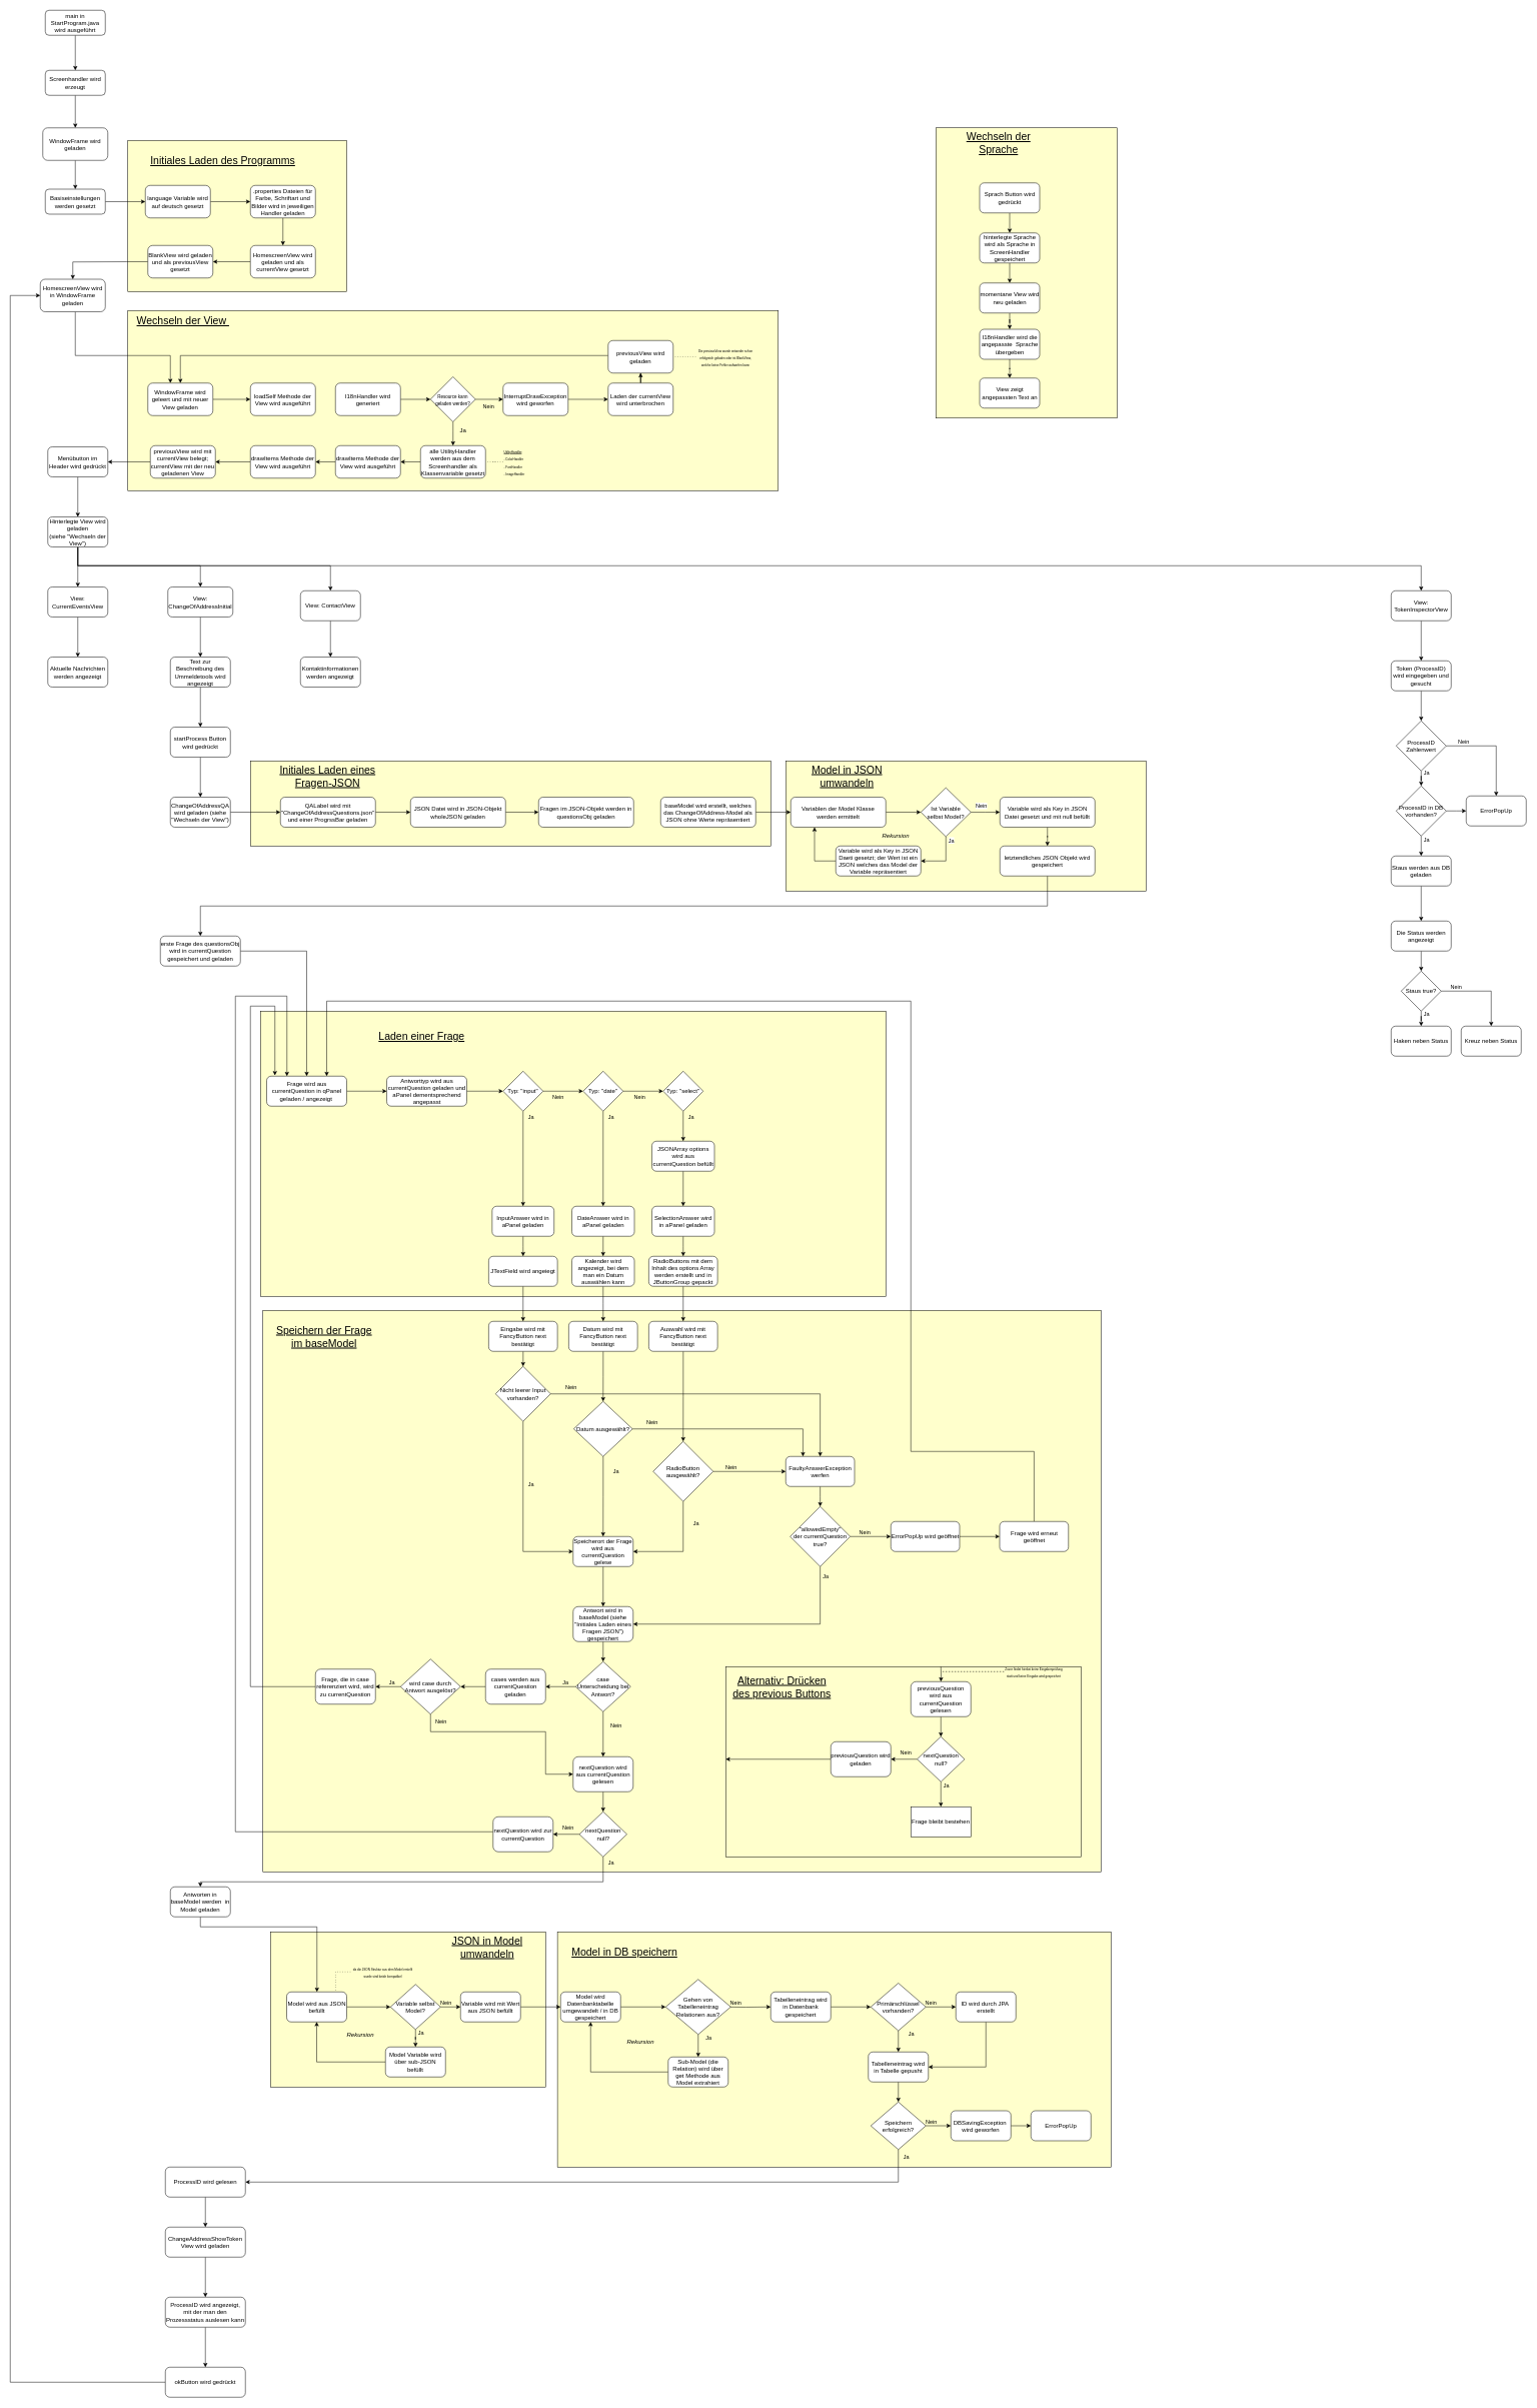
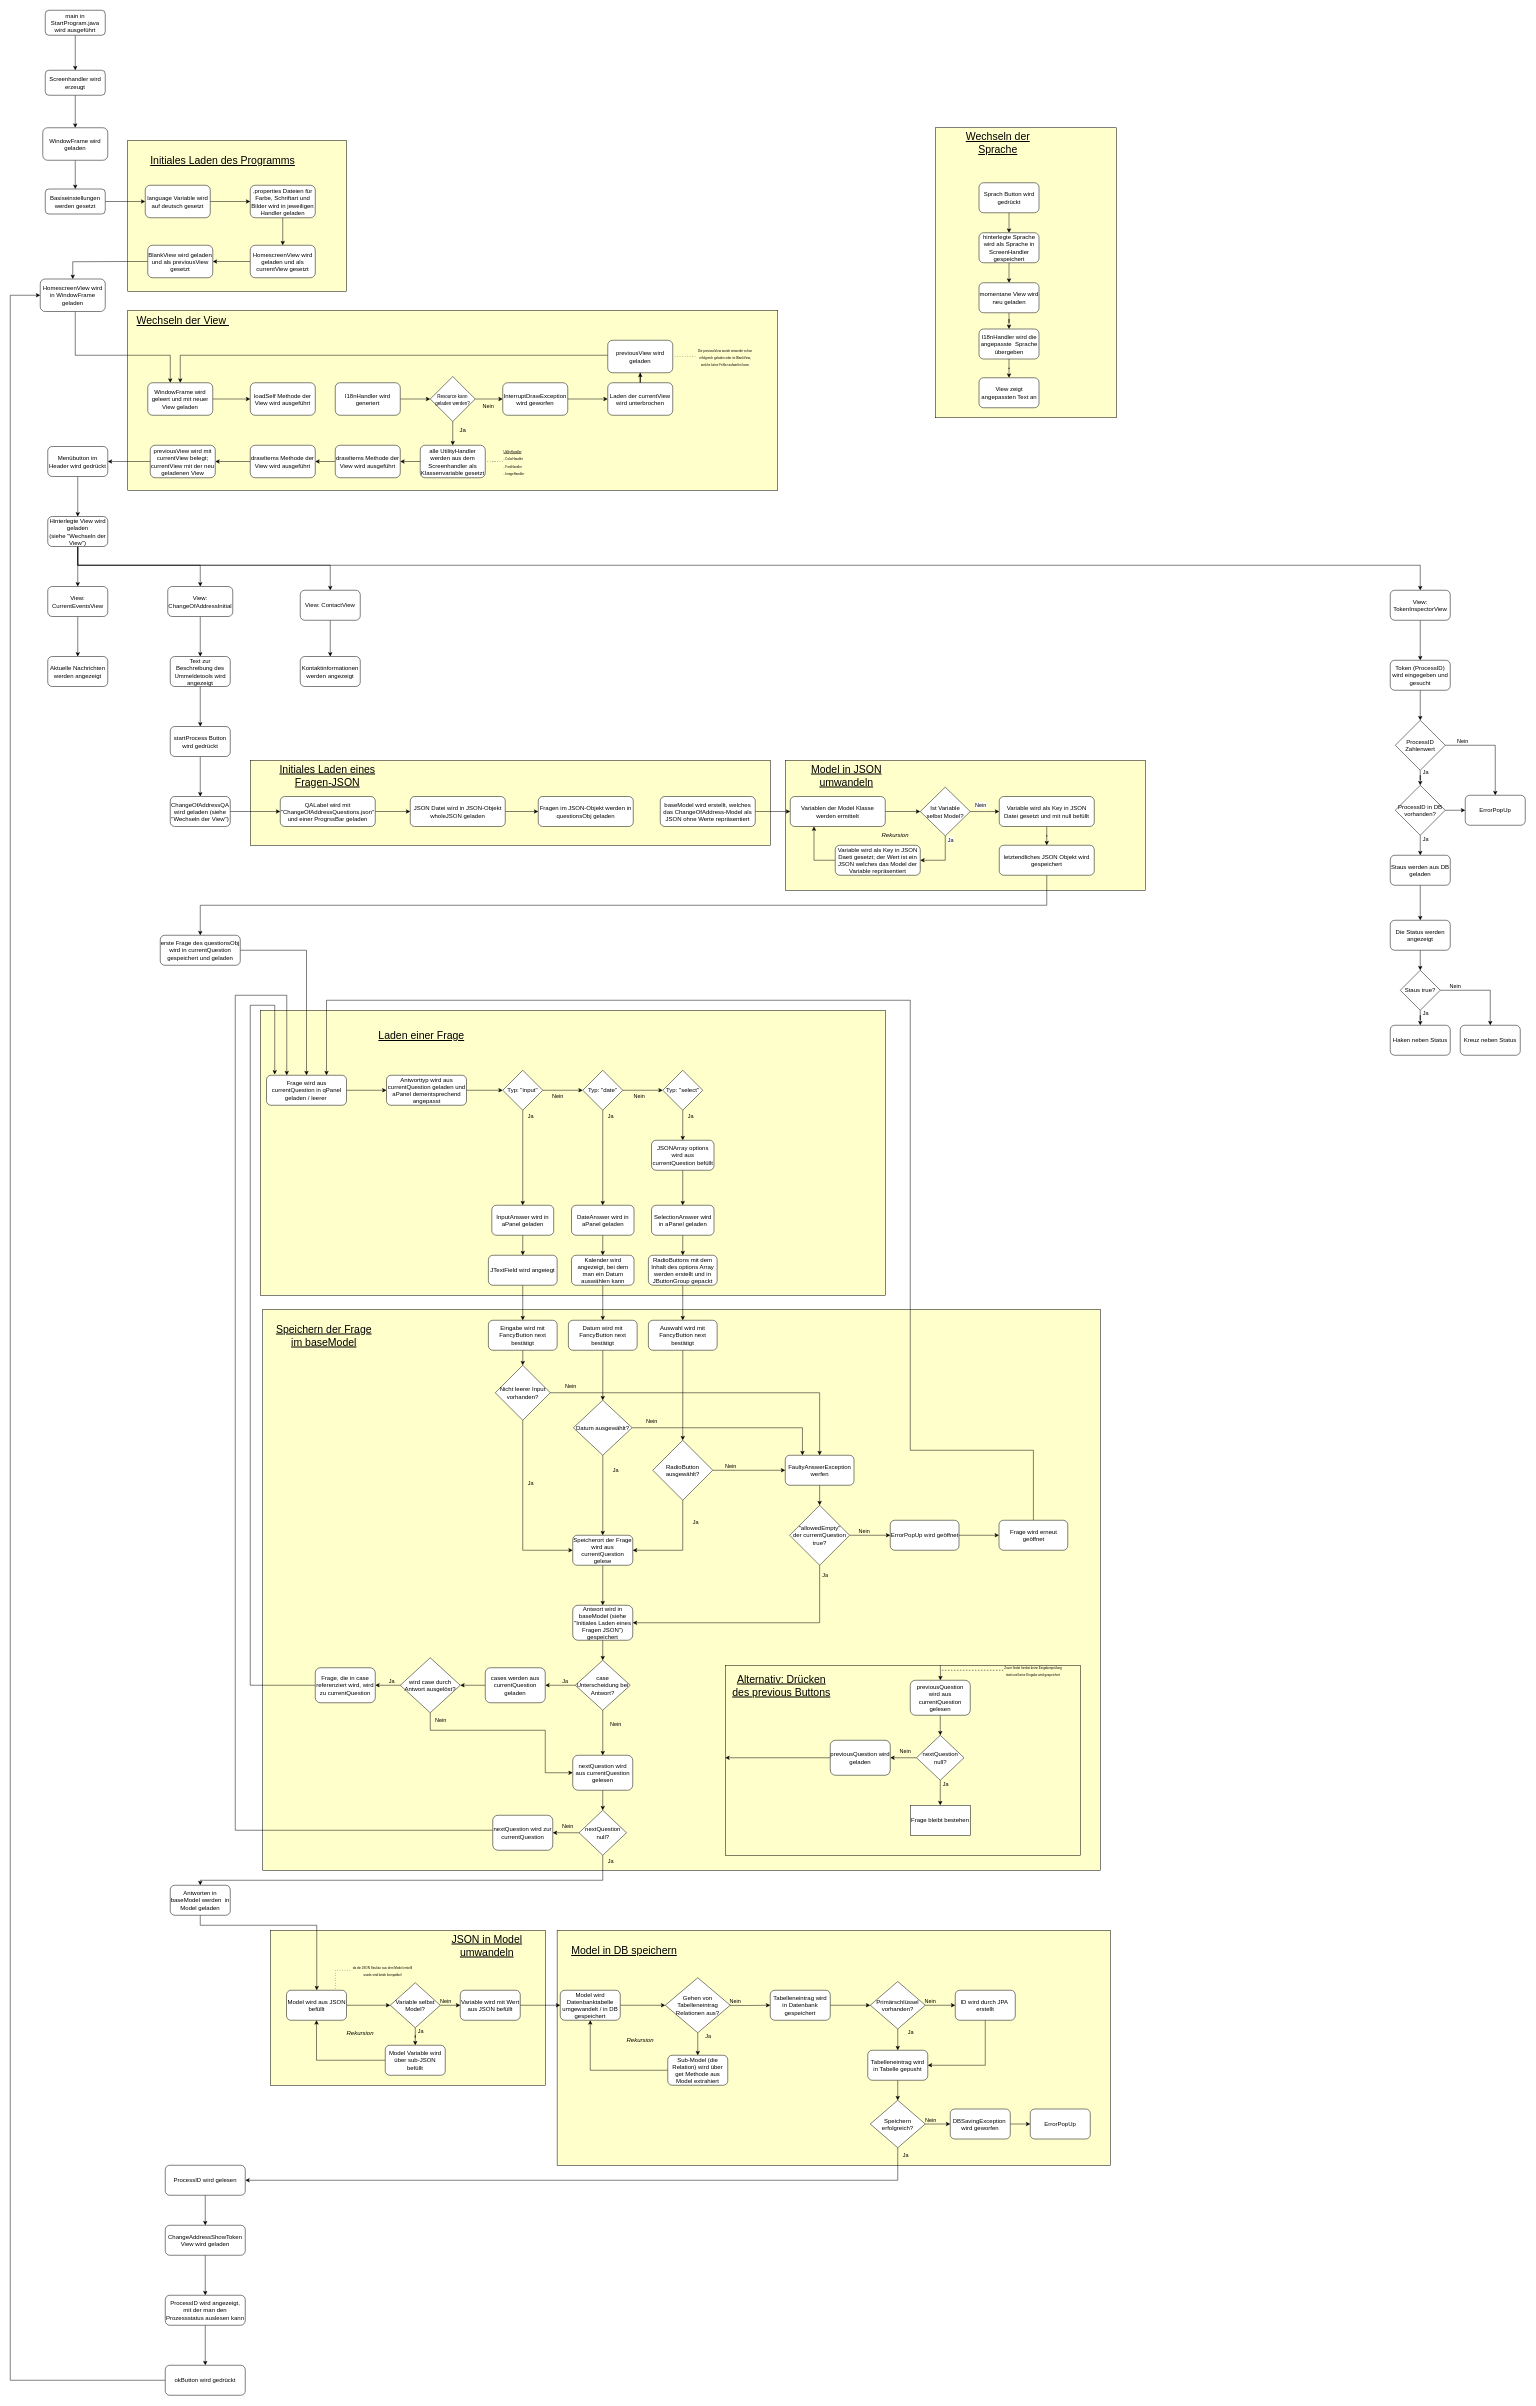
- <mxCell id="93" value="Frage wird aus currentQuestion in qPanel geladen / angezeigt&amp;nbsp;" style="whiteSpace=wrap;html=1;rounded=1;shadow=0;strokeWidth=1;glass=0;" parent="1" vertex="1"><mxGeometry x="532.5" y="2150" width="160" height="60" as="geometry" /></mxCell>
+ <mxCell id="93" value="Frage wird aus currentQuestion in qPanel geladen / leerer&amp;nbsp;" style="whiteSpace=wrap;html=1;rounded=1;shadow=0;strokeWidth=1;glass=0;" parent="1" vertex="1"><mxGeometry x="532.5" y="2150" width="160" height="60" as="geometry" /></mxCell>
